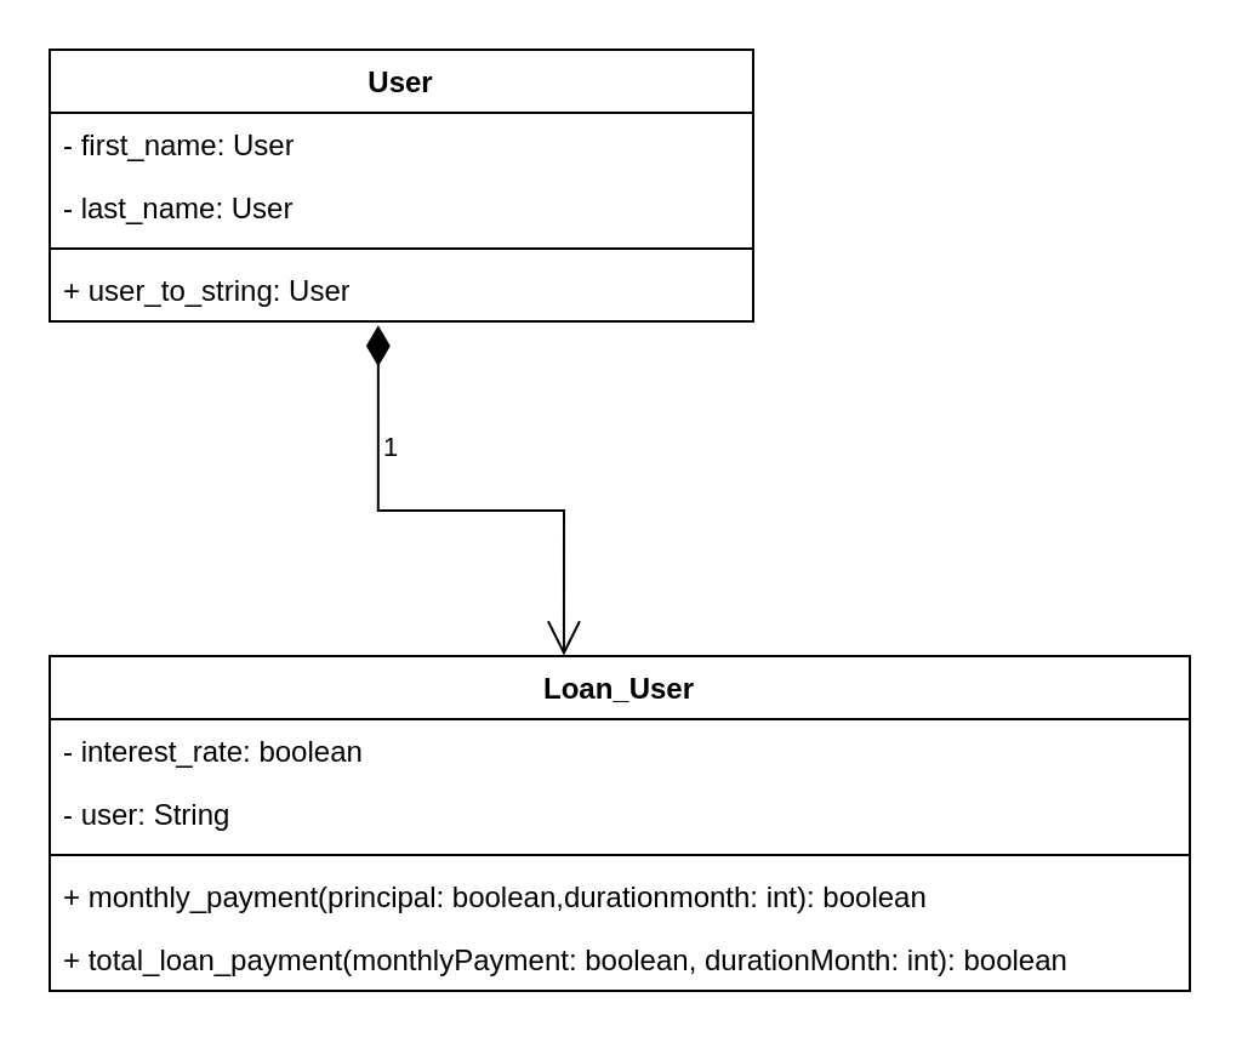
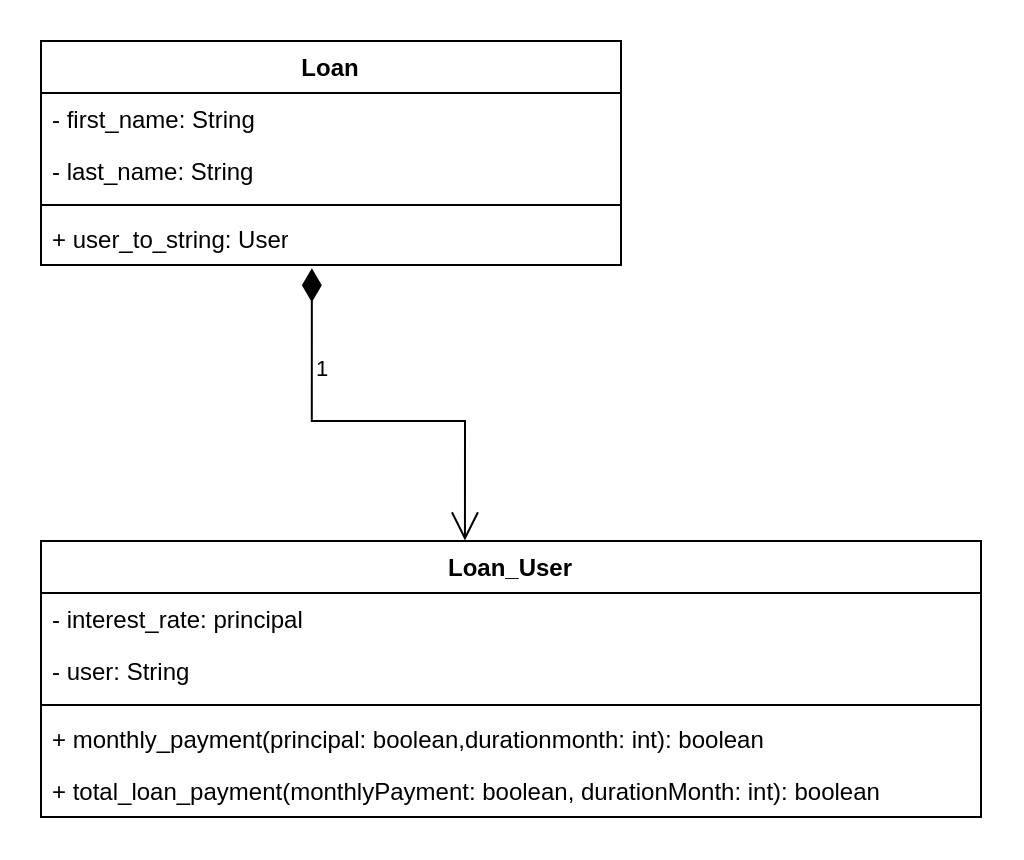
- <mxCell id="8" value="User" style="swimlane;fontStyle=1;align=center;verticalAlign=top;childLayout=stackLayout;horizontal=1;startSize=26;horizontalStack=0;resizeParent=1;resizeParentMax=0;resizeLast=0;collapsible=1;marginBottom=0;whiteSpace=wrap;html=1;" parent="1" vertex="1"><mxGeometry x="20" width="290" height="112" as="geometry" y="20" /></mxCell>
+ <mxCell id="8" value="Loan" style="swimlane;fontStyle=1;align=center;verticalAlign=top;childLayout=stackLayout;horizontal=1;startSize=26;horizontalStack=0;resizeParent=1;resizeParentMax=0;resizeLast=0;collapsible=1;marginBottom=0;whiteSpace=wrap;html=1;" parent="1" vertex="1"><mxGeometry x="20" width="290" height="112" as="geometry" y="20" /></mxCell>
- <mxCell id="9" value="- first_name: User" style="text;strokeColor=none;fillColor=none;align=left;verticalAlign=top;spacingLeft=4;spacingRight=4;overflow=hidden;rotatable=0;points=[[0,0.5],[1,0.5]];portConstraint=eastwest;whiteSpace=wrap;html=1;" parent="8" vertex="1"><mxGeometry y="26" width="290" height="26" as="geometry" /></mxCell>
+ <mxCell id="9" value="- first_name: String" style="text;strokeColor=none;fillColor=none;align=left;verticalAlign=top;spacingLeft=4;spacingRight=4;overflow=hidden;rotatable=0;points=[[0,0.5],[1,0.5]];portConstraint=eastwest;whiteSpace=wrap;html=1;" parent="8" vertex="1"><mxGeometry y="26" width="290" height="26" as="geometry" /></mxCell>
- <mxCell id="10" value="- last_name: User" style="text;strokeColor=none;fillColor=none;align=left;verticalAlign=top;spacingLeft=4;spacingRight=4;overflow=hidden;rotatable=0;points=[[0,0.5],[1,0.5]];portConstraint=eastwest;whiteSpace=wrap;html=1;" parent="8" vertex="1"><mxGeometry y="52" width="290" height="26" as="geometry" /></mxCell>
+ <mxCell id="10" value="- last_name: String" style="text;strokeColor=none;fillColor=none;align=left;verticalAlign=top;spacingLeft=4;spacingRight=4;overflow=hidden;rotatable=0;points=[[0,0.5],[1,0.5]];portConstraint=eastwest;whiteSpace=wrap;html=1;" parent="8" vertex="1"><mxGeometry y="52" width="290" height="26" as="geometry" /></mxCell>
- <mxCell id="3" value="- interest_rate: boolean" style="text;strokeColor=none;fillColor=none;align=left;verticalAlign=top;spacingLeft=4;spacingRight=4;overflow=hidden;rotatable=0;points=[[0,0.5],[1,0.5]];portConstraint=eastwest;whiteSpace=wrap;html=1;" parent="2" vertex="1"><mxGeometry y="26" width="470" height="26" as="geometry" /></mxCell>
+ <mxCell id="3" value="- interest_rate: principal" style="text;strokeColor=none;fillColor=none;align=left;verticalAlign=top;spacingLeft=4;spacingRight=4;overflow=hidden;rotatable=0;points=[[0,0.5],[1,0.5]];portConstraint=eastwest;whiteSpace=wrap;html=1;" parent="2" vertex="1"><mxGeometry y="26" width="470" height="26" as="geometry" /></mxCell>
